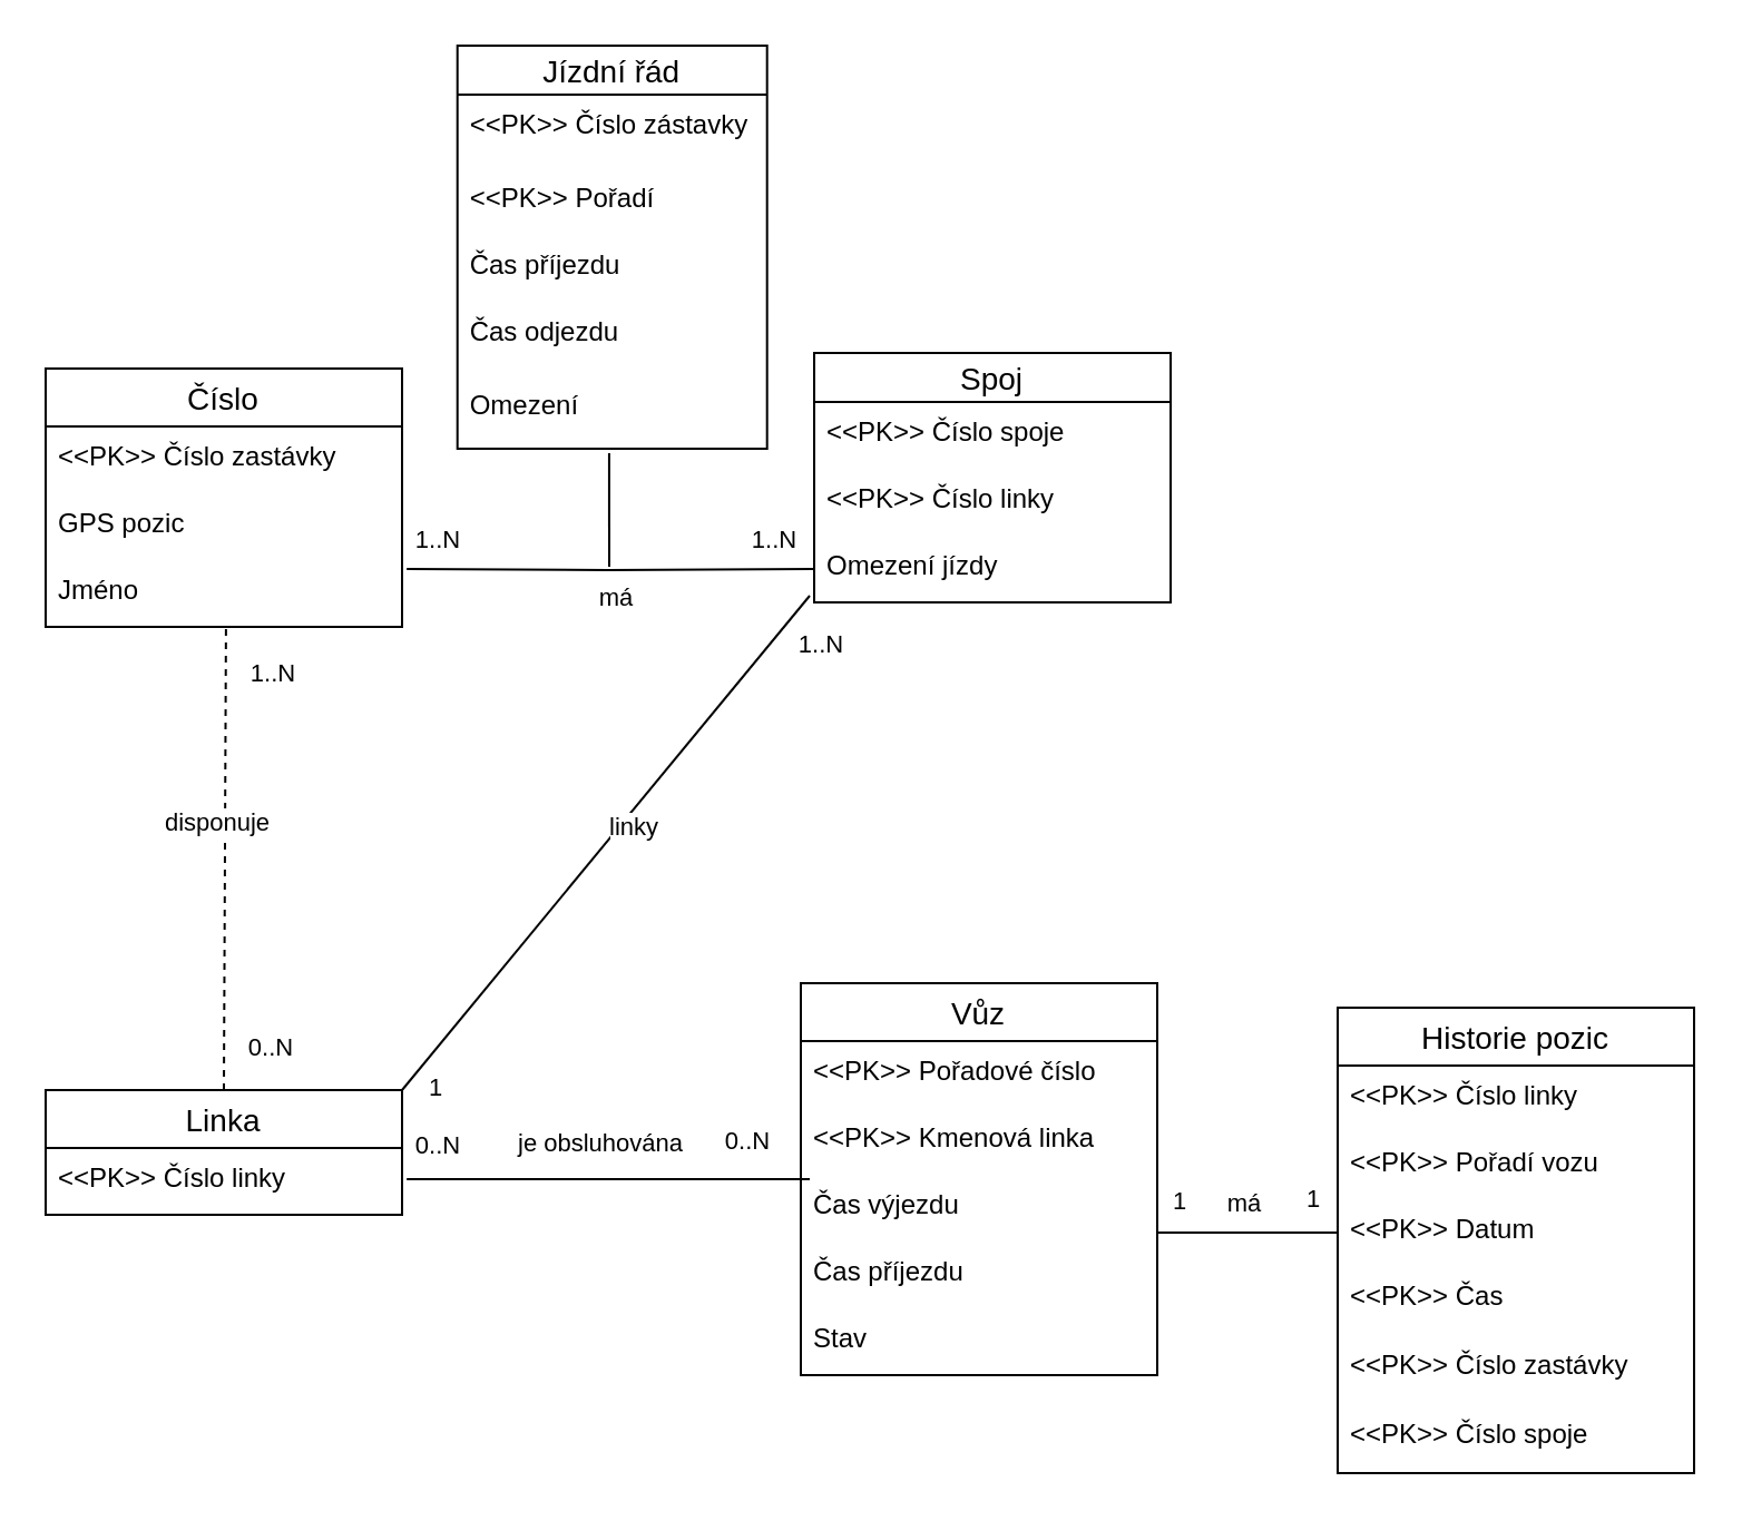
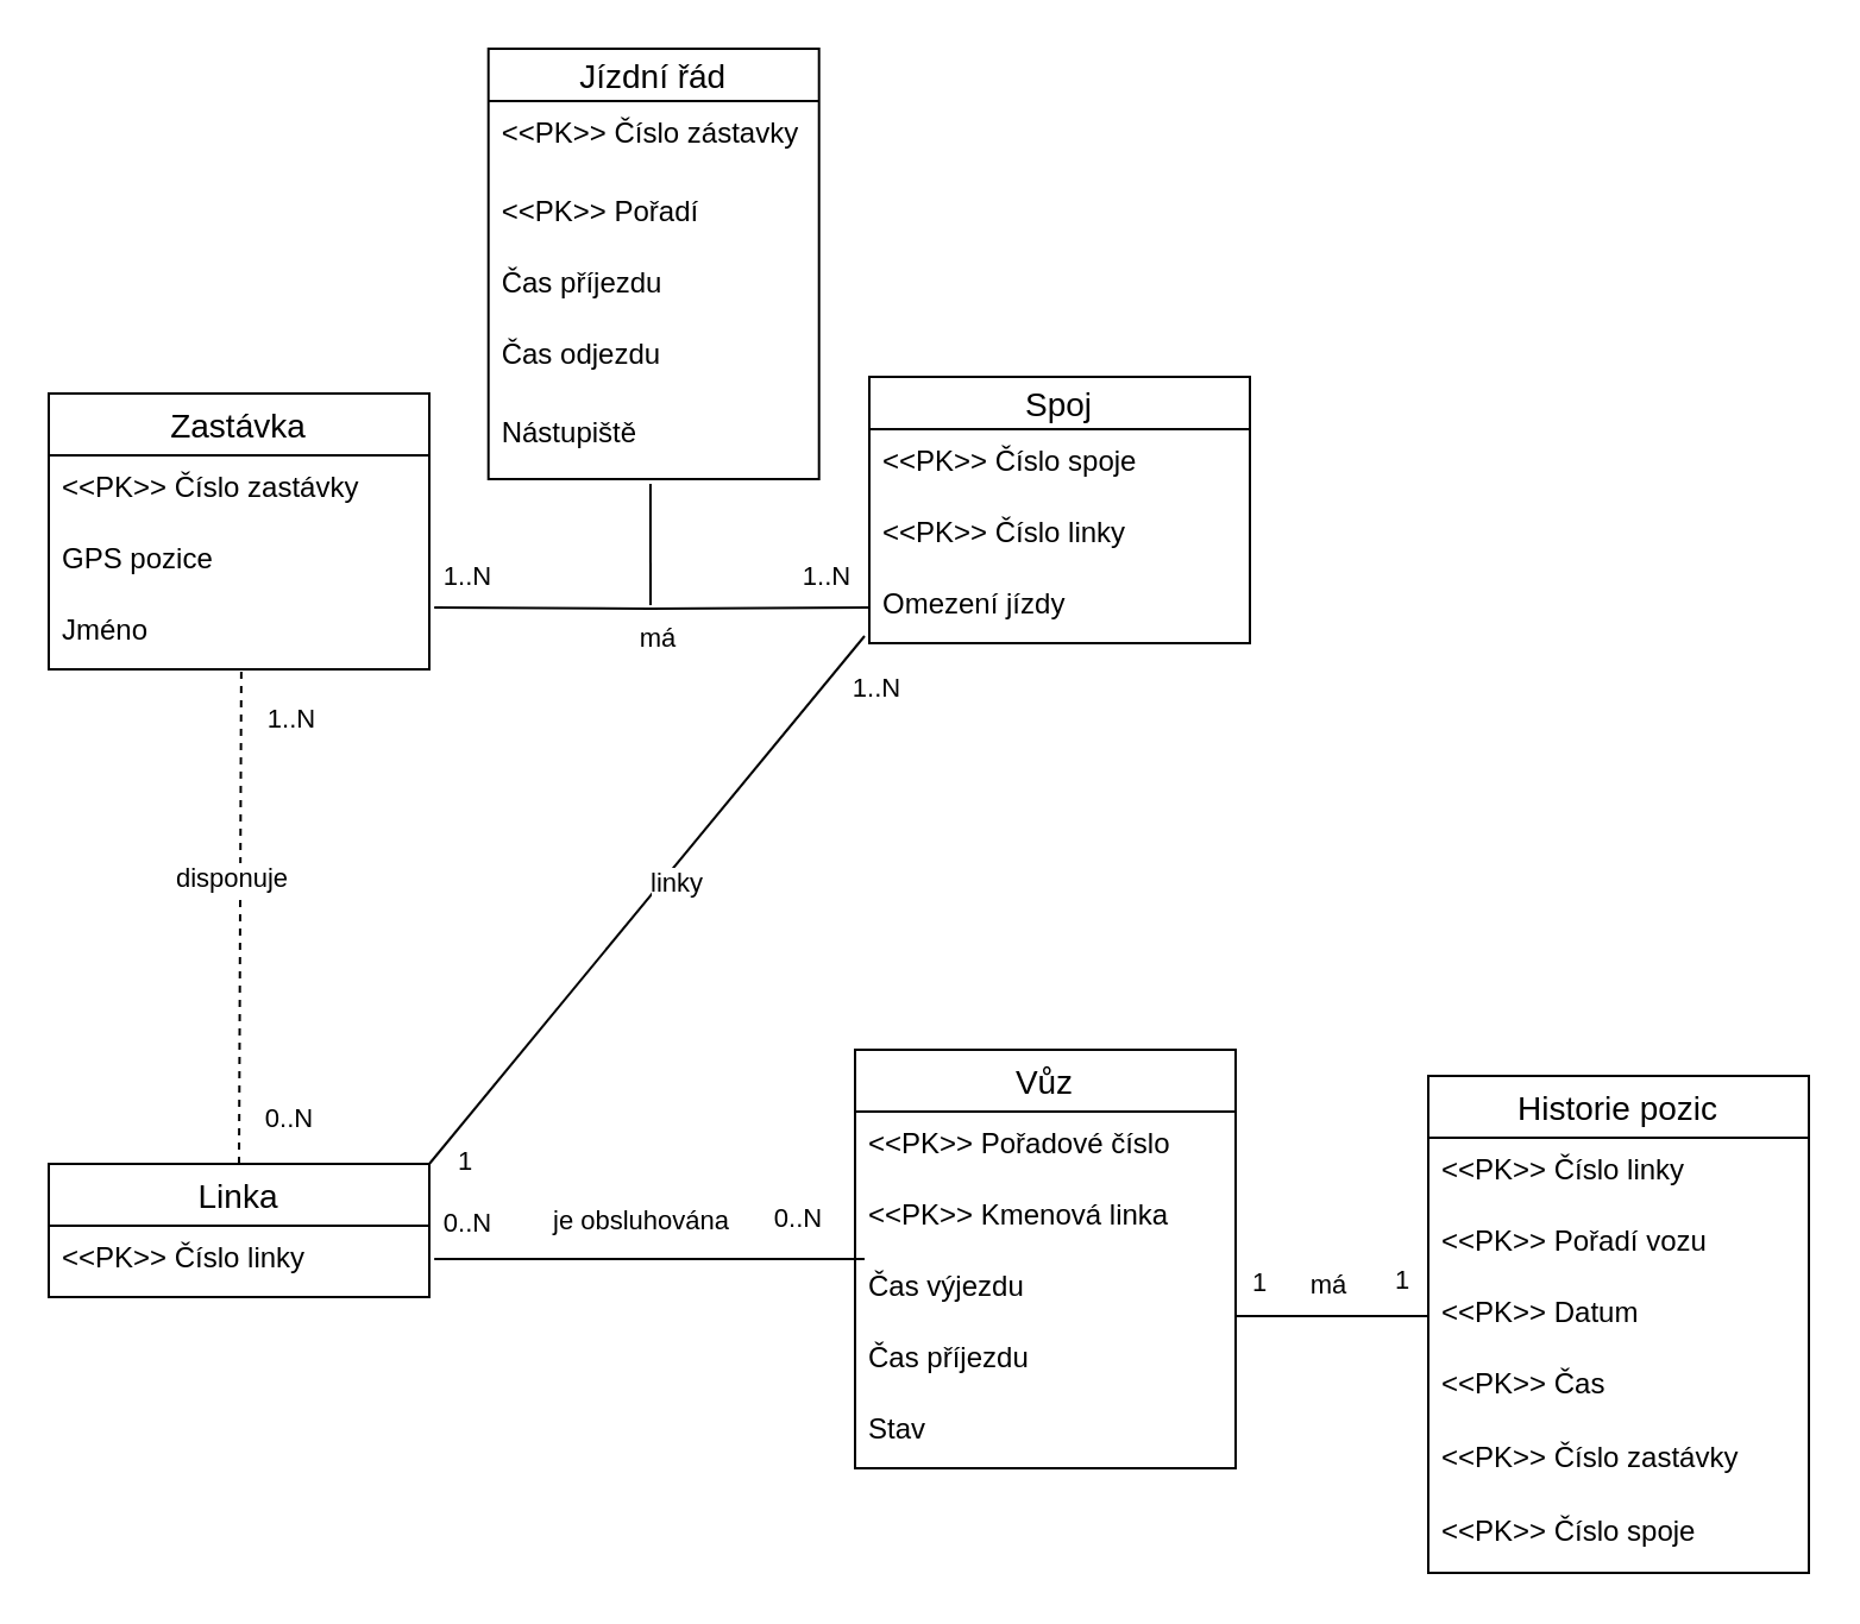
- <mxCell id="2" value="Číslo" style="swimlane;fontStyle=0;childLayout=stackLayout;horizontal=1;startSize=26;horizontalStack=0;resizeParent=1;resizeParentMax=0;resizeLast=0;collapsible=1;marginBottom=0;align=center;fontSize=14;fontColor=default;" parent="1" vertex="1"><mxGeometry x="20" y="165" width="160" height="116" as="geometry" /></mxCell>
+ <mxCell id="2" value="Zastávka" style="swimlane;fontStyle=0;childLayout=stackLayout;horizontal=1;startSize=26;horizontalStack=0;resizeParent=1;resizeParentMax=0;resizeLast=0;collapsible=1;marginBottom=0;align=center;fontSize=14;fontColor=default;" parent="1" vertex="1"><mxGeometry x="20" y="165" width="160" height="116" as="geometry" /></mxCell>
- <mxCell id="40" value="Omezení" style="text;strokeColor=none;fillColor=none;spacingLeft=4;spacingRight=4;overflow=hidden;rotatable=0;points=[[0,0.5],[1,0.5]];portConstraint=eastwest;fontSize=12;fontColor=default;" parent="35" vertex="1"><mxGeometry y="148" width="139" height="33" as="geometry" /></mxCell>
+ <mxCell id="40" value="Nástupiště" style="text;strokeColor=none;fillColor=none;spacingLeft=4;spacingRight=4;overflow=hidden;rotatable=0;points=[[0,0.5],[1,0.5]];portConstraint=eastwest;fontSize=12;fontColor=default;" parent="35" vertex="1"><mxGeometry y="148" width="139" height="33" as="geometry" /></mxCell>
- <mxCell id="4" value="GPS pozic" style="text;strokeColor=none;fillColor=none;spacingLeft=4;spacingRight=4;overflow=hidden;rotatable=0;points=[[0,0.5],[1,0.5]];portConstraint=eastwest;fontSize=12;fontColor=default;" parent="2" vertex="1"><mxGeometry y="56" width="160" height="30" as="geometry" /></mxCell>
+ <mxCell id="4" value="GPS pozice" style="text;strokeColor=none;fillColor=none;spacingLeft=4;spacingRight=4;overflow=hidden;rotatable=0;points=[[0,0.5],[1,0.5]];portConstraint=eastwest;fontSize=12;fontColor=default;" parent="2" vertex="1"><mxGeometry y="56" width="160" height="30" as="geometry" /></mxCell>
